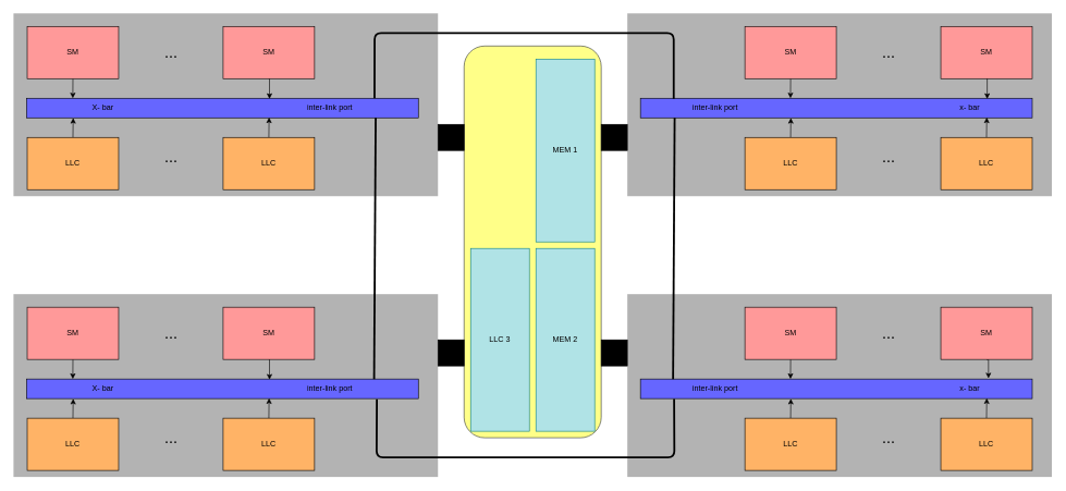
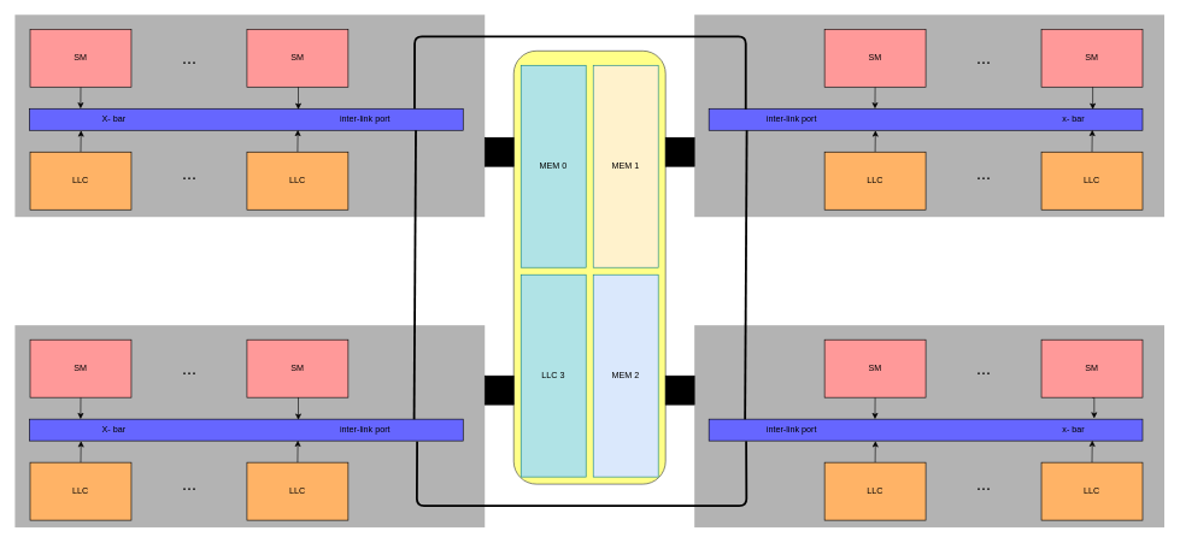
+ <mxCell id="3" value="MEM 0" style="rounded=0;whiteSpace=wrap;html=1;fillColor=#b0e3e6;strokeColor=#0e8088;" vertex="1" parent="1"><mxGeometry x="720" y="90" width="90" height="280" as="geometry" /></mxCell>
- <mxCell id="16" value="MEM 1" style="rounded=0;whiteSpace=wrap;html=1;fillColor=#b0e3e6;strokeColor=#0e8088;" vertex="1" parent="1"><mxGeometry x="820" y="90" width="90" height="280" as="geometry" /></mxCell>
+ <mxCell id="16" value="MEM 1" style="rounded=0;whiteSpace=wrap;html=1;fillColor=#fff2cc;strokeColor=#0e8088;" vertex="1" parent="1"><mxGeometry x="820" y="90" width="90" height="280" as="geometry" /></mxCell>
- <mxCell id="18" value="MEM 2" style="rounded=0;whiteSpace=wrap;html=1;fillColor=#b0e3e6;strokeColor=#0e8088;" vertex="1" parent="1"><mxGeometry x="820" y="380" width="90" height="280" as="geometry" /></mxCell>
+ <mxCell id="18" value="MEM 2" style="rounded=0;whiteSpace=wrap;html=1;fillColor=#dae8fc;strokeColor=#0e8088;" vertex="1" parent="1"><mxGeometry x="820" y="380" width="90" height="280" as="geometry" /></mxCell>
